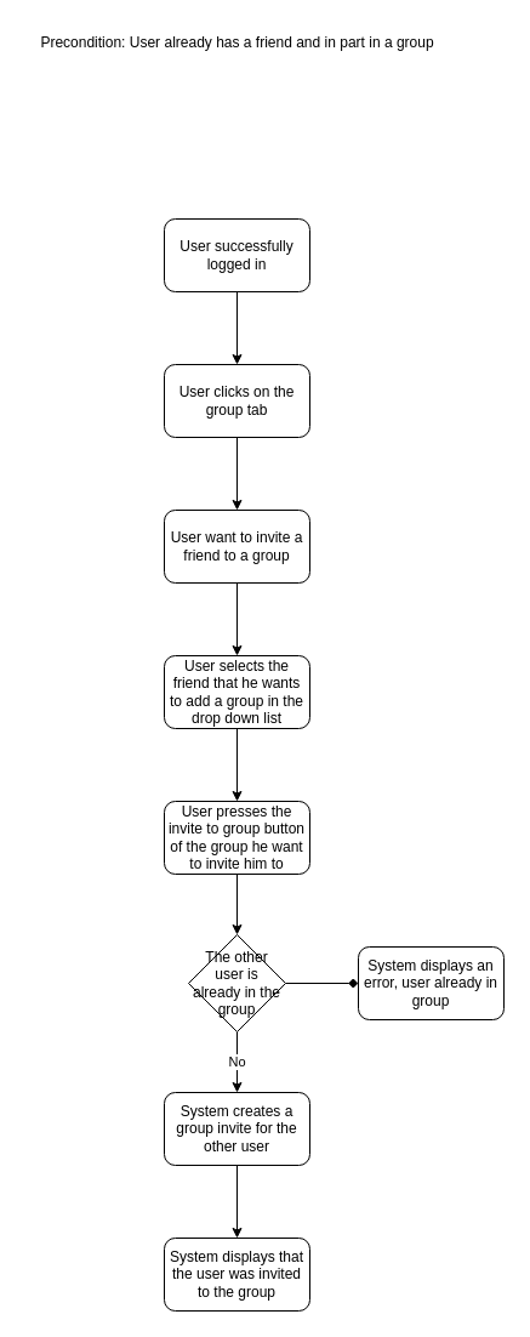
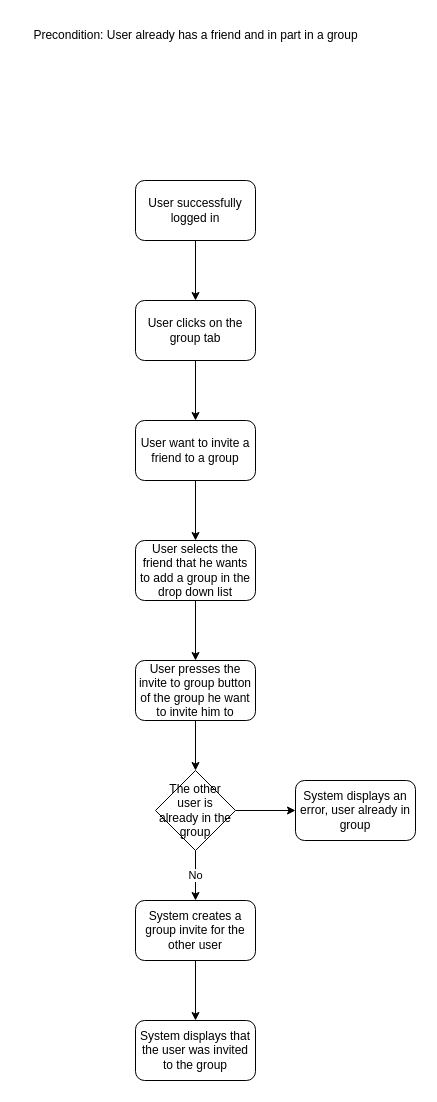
- <mxCell id="14" style="edgeStyle=orthogonalEdgeStyle;rounded=0;orthogonalLoop=1;jettySize=auto;html=1;exitX=1;exitY=0.5;exitDx=0;exitDy=0;entryX=0;entryY=0.5;entryDx=0;entryDy=0;endArrow=diamond;" edge="1" parent="1" source="15" target="19"><mxGeometry relative="1" as="geometry" /></mxCell>
+ <mxCell id="14" style="edgeStyle=orthogonalEdgeStyle;rounded=0;orthogonalLoop=1;jettySize=auto;html=1;exitX=1;exitY=0.5;exitDx=0;exitDy=0;entryX=0;entryY=0.5;entryDx=0;entryDy=0;" edge="1" parent="1" source="15" target="19"><mxGeometry relative="1" as="geometry" /></mxCell>
